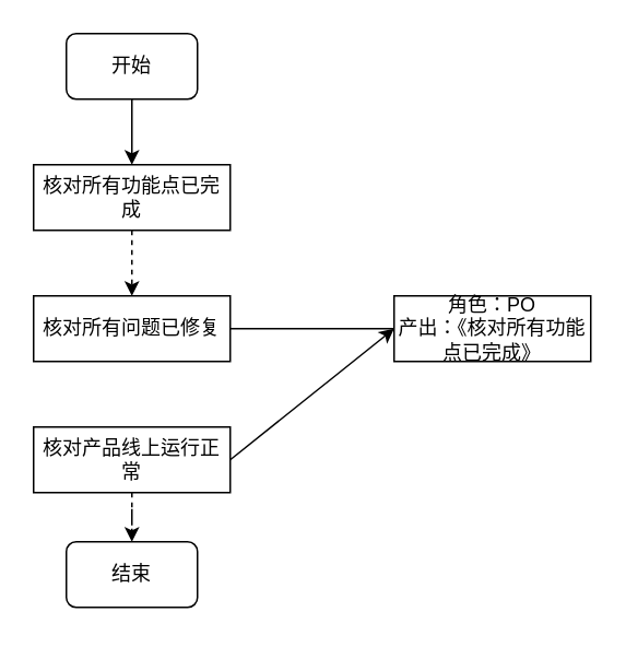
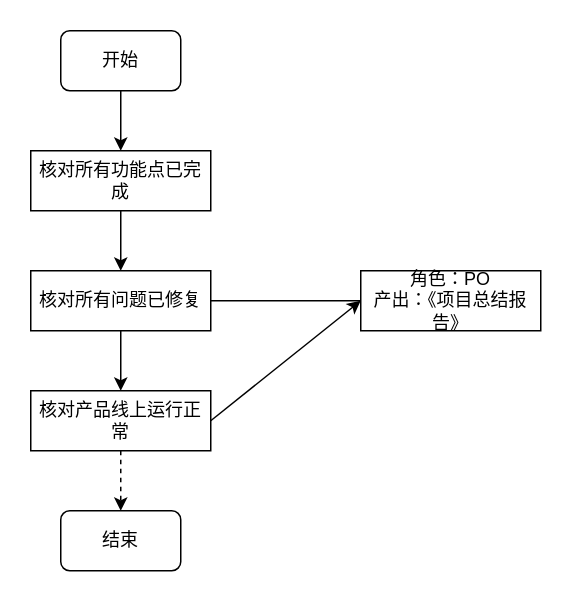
- <mxCell id="4" value="" style="edgeStyle=orthogonalEdgeStyle;rounded=0;orthogonalLoop=1;jettySize=auto;html=1;dashed=1;" edge="1" parent="1" source="5" target="8"><mxGeometry relative="1" as="geometry" /></mxCell>
+ <mxCell id="4" value="" style="edgeStyle=orthogonalEdgeStyle;rounded=0;orthogonalLoop=1;jettySize=auto;html=1;" edge="1" parent="1" source="5" target="8"><mxGeometry relative="1" as="geometry" /></mxCell>
- <mxCell id="12" value="角色：PO&lt;br&gt;产出：《核对所有功能点已完成》" style="rounded=0;whiteSpace=wrap;html=1;" vertex="1" parent="1"><mxGeometry x="240" y="180" width="120" height="40" as="geometry" /></mxCell>
+ <mxCell id="12" value="角色：PO&lt;br&gt;产出：《项目总结报告》" style="rounded=0;whiteSpace=wrap;html=1;" vertex="1" parent="1"><mxGeometry x="240" y="180" width="120" height="40" as="geometry" /></mxCell>
+ <mxCell id="6" value="" style="edgeStyle=orthogonalEdgeStyle;rounded=0;orthogonalLoop=1;jettySize=auto;html=1;" edge="1" parent="1" source="8" target="10"><mxGeometry relative="1" as="geometry" /></mxCell>
- <mxCell id="11" value="结束" style="rounded=1;whiteSpace=wrap;html=1;" vertex="1" parent="1"><mxGeometry x="40" y="330" width="80" height="40" as="geometry" /></mxCell>
+ <mxCell id="11" value="结束" style="rounded=1;whiteSpace=wrap;html=1;" vertex="1" parent="1"><mxGeometry x="40" y="340" width="80" height="40" as="geometry" /></mxCell>
